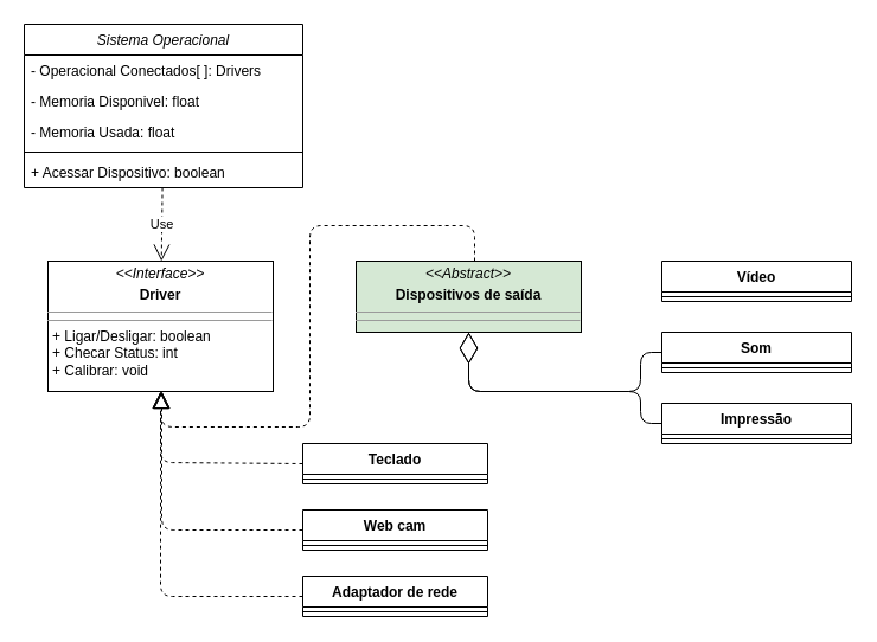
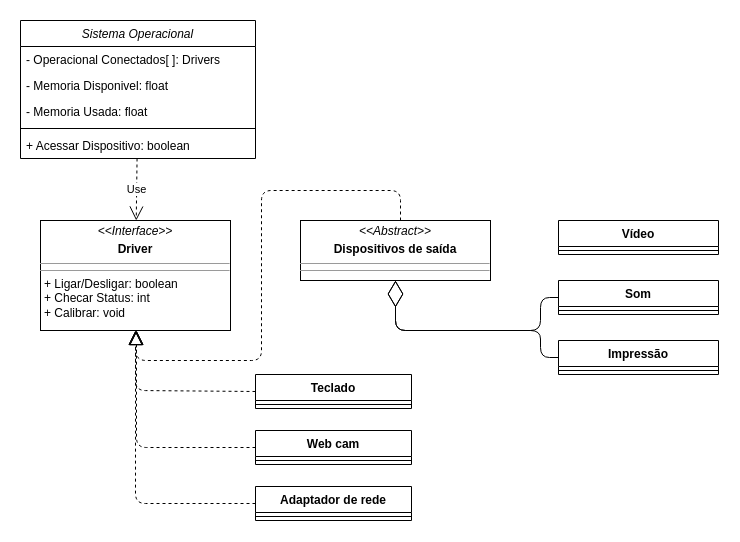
- <mxCell id="10" value="&lt;p style=&quot;margin: 0px ; margin-top: 4px ; text-align: center&quot;&gt;&lt;i&gt;&amp;lt;&amp;lt;Abstract&amp;gt;&amp;gt;&lt;/i&gt;&lt;b&gt;&lt;br&gt;&lt;/b&gt;&lt;/p&gt;&lt;p style=&quot;margin: 0px ; margin-top: 4px ; text-align: center&quot;&gt;&lt;b&gt;Dispositivos de saída&lt;/b&gt;&lt;br&gt;&lt;b&gt;&lt;/b&gt;&lt;/p&gt;&lt;hr size=&quot;1&quot;&gt;&lt;hr size=&quot;1&quot;&gt;" style="verticalAlign=top;align=left;overflow=fill;fontSize=12;fontFamily=Helvetica;html=1;fillColor=#d5e8d4;" vertex="1" parent="1"><mxGeometry x="300" y="220" width="190" height="60" as="geometry" /></mxCell>
+ <mxCell id="10" value="&lt;p style=&quot;margin: 0px ; margin-top: 4px ; text-align: center&quot;&gt;&lt;i&gt;&amp;lt;&amp;lt;Abstract&amp;gt;&amp;gt;&lt;/i&gt;&lt;b&gt;&lt;br&gt;&lt;/b&gt;&lt;/p&gt;&lt;p style=&quot;margin: 0px ; margin-top: 4px ; text-align: center&quot;&gt;&lt;b&gt;Dispositivos de saída&lt;/b&gt;&lt;br&gt;&lt;b&gt;&lt;/b&gt;&lt;/p&gt;&lt;hr size=&quot;1&quot;&gt;&lt;hr size=&quot;1&quot;&gt;" style="verticalAlign=top;align=left;overflow=fill;fontSize=12;fontFamily=Helvetica;html=1;" vertex="1" parent="1"><mxGeometry x="300" y="220" width="190" height="60" as="geometry" /></mxCell>
